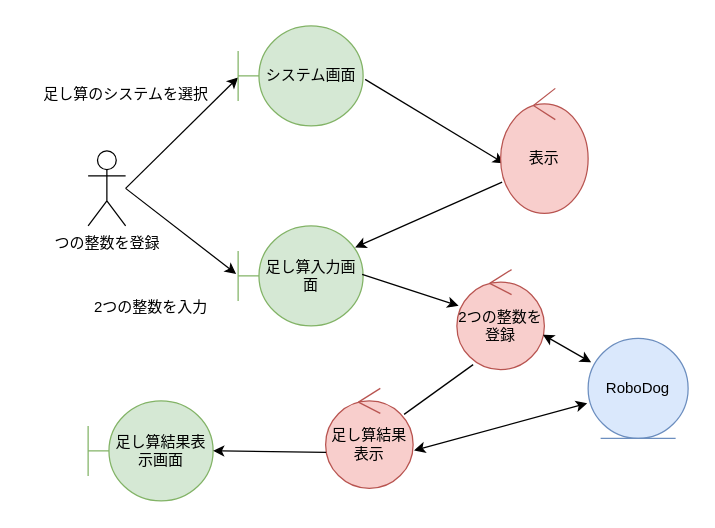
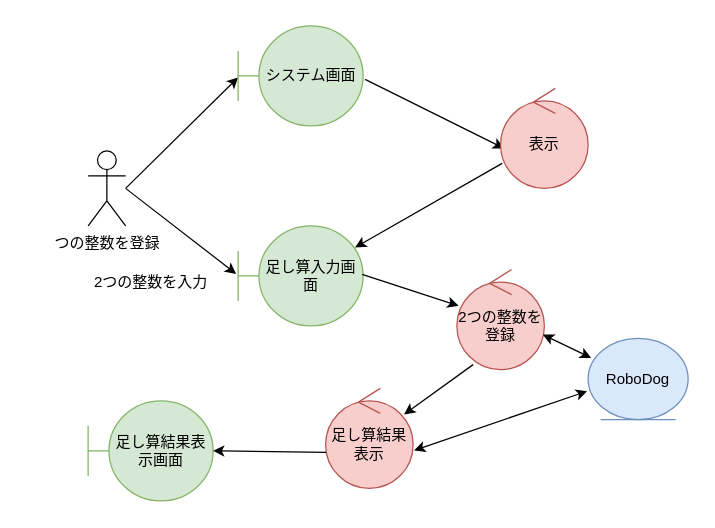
- <mxCell id="19" value="足し算のシステムを選択" style="text;html=1;align=center;verticalAlign=middle;resizable=0;points=[];autosize=1;strokeColor=none;fillColor=none;" vertex="1" parent="1"><mxGeometry x="20" y="60" width="160" height="30" as="geometry" /></mxCell>
- <mxCell id="8" value="表示" style="ellipse;shape=umlControl;whiteSpace=wrap;html=1;fillColor=#f8cecc;strokeColor=#b85450;" vertex="1" parent="1"><mxGeometry x="400" y="70" width="70" height="100" as="geometry" /></mxCell>
+ <mxCell id="8" value="表示" style="ellipse;shape=umlControl;whiteSpace=wrap;html=1;fillColor=#f8cecc;strokeColor=#b85450;" vertex="1" parent="1"><mxGeometry x="400" y="70" width="70" height="80" as="geometry" /></mxCell>
- <mxCell id="20" value="2つの整数を入力" style="text;html=1;align=center;verticalAlign=middle;resizable=0;points=[];autosize=1;strokeColor=none;fillColor=none;" vertex="1" parent="1"><mxGeometry x="65" y="230" width="110" height="30" as="geometry" /></mxCell>
+ <mxCell id="20" value="2つの整数を入力" style="text;html=1;align=center;verticalAlign=middle;resizable=0;points=[];autosize=1;strokeColor=none;fillColor=none;" vertex="1" parent="1"><mxGeometry x="65" y="210" width="110" height="30" as="geometry" /></mxCell>
- <mxCell id="16" value="RoboDog" style="ellipse;shape=umlEntity;whiteSpace=wrap;html=1;fillColor=#dae8fc;strokeColor=#6c8ebf;" vertex="1" parent="1"><mxGeometry x="470" y="270" width="80" height="80" as="geometry" /></mxCell>
+ <mxCell id="16" value="RoboDog" style="ellipse;shape=umlEntity;whiteSpace=wrap;html=1;fillColor=#dae8fc;strokeColor=#6c8ebf;" vertex="1" parent="1"><mxGeometry x="470" y="270" width="80" height="65" as="geometry" /></mxCell>
- <mxCell id="12" value="" style="endArrow=none;html=1;exitX=0.186;exitY=0.95;exitDx=0;exitDy=0;exitPerimeter=0;entryX=0.897;entryY=0.26;entryDx=0;entryDy=0;entryPerimeter=0;" edge="1" parent="1" source="11" target="13"><mxGeometry width="50" height="50" relative="1" as="geometry"><mxPoint x="382" y="290" as="sourcePoint" /><mxPoint x="320" y="320" as="targetPoint" /></mxGeometry></mxCell>
+ <mxCell id="12" value="" style="endArrow=classic;html=1;exitX=0.186;exitY=0.95;exitDx=0;exitDy=0;exitPerimeter=0;entryX=0.897;entryY=0.26;entryDx=0;entryDy=0;entryPerimeter=0;" edge="1" parent="1" source="11" target="13"><mxGeometry width="50" height="50" relative="1" as="geometry"><mxPoint x="382" y="290" as="sourcePoint" /><mxPoint x="320" y="320" as="targetPoint" /></mxGeometry></mxCell>
